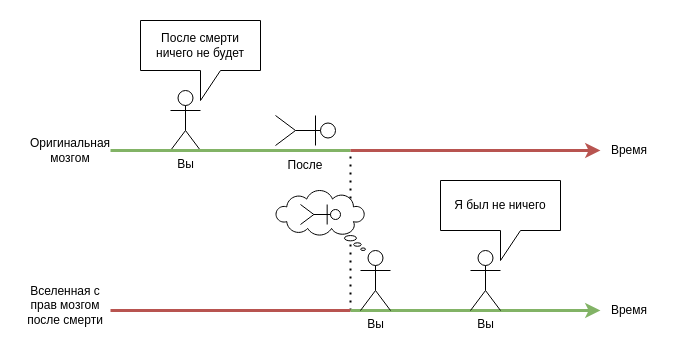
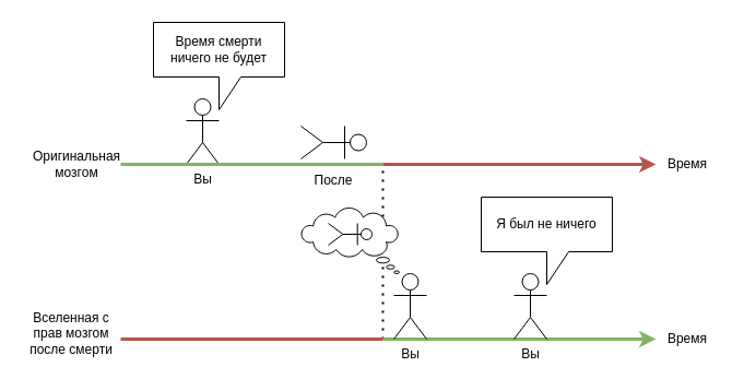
- <mxCell id="4" value="После смерти ничего не будет" style="shape=callout;whiteSpace=wrap;html=1;perimeter=calloutPerimeter;" vertex="1" parent="1"><mxGeometry x="140" y="20" width="120" height="80" as="geometry" /></mxCell>
+ <mxCell id="4" value="Время смерти ничего не будет" style="shape=callout;whiteSpace=wrap;html=1;perimeter=calloutPerimeter;" vertex="1" parent="1"><mxGeometry x="140" y="20" width="120" height="80" as="geometry" /></mxCell>
